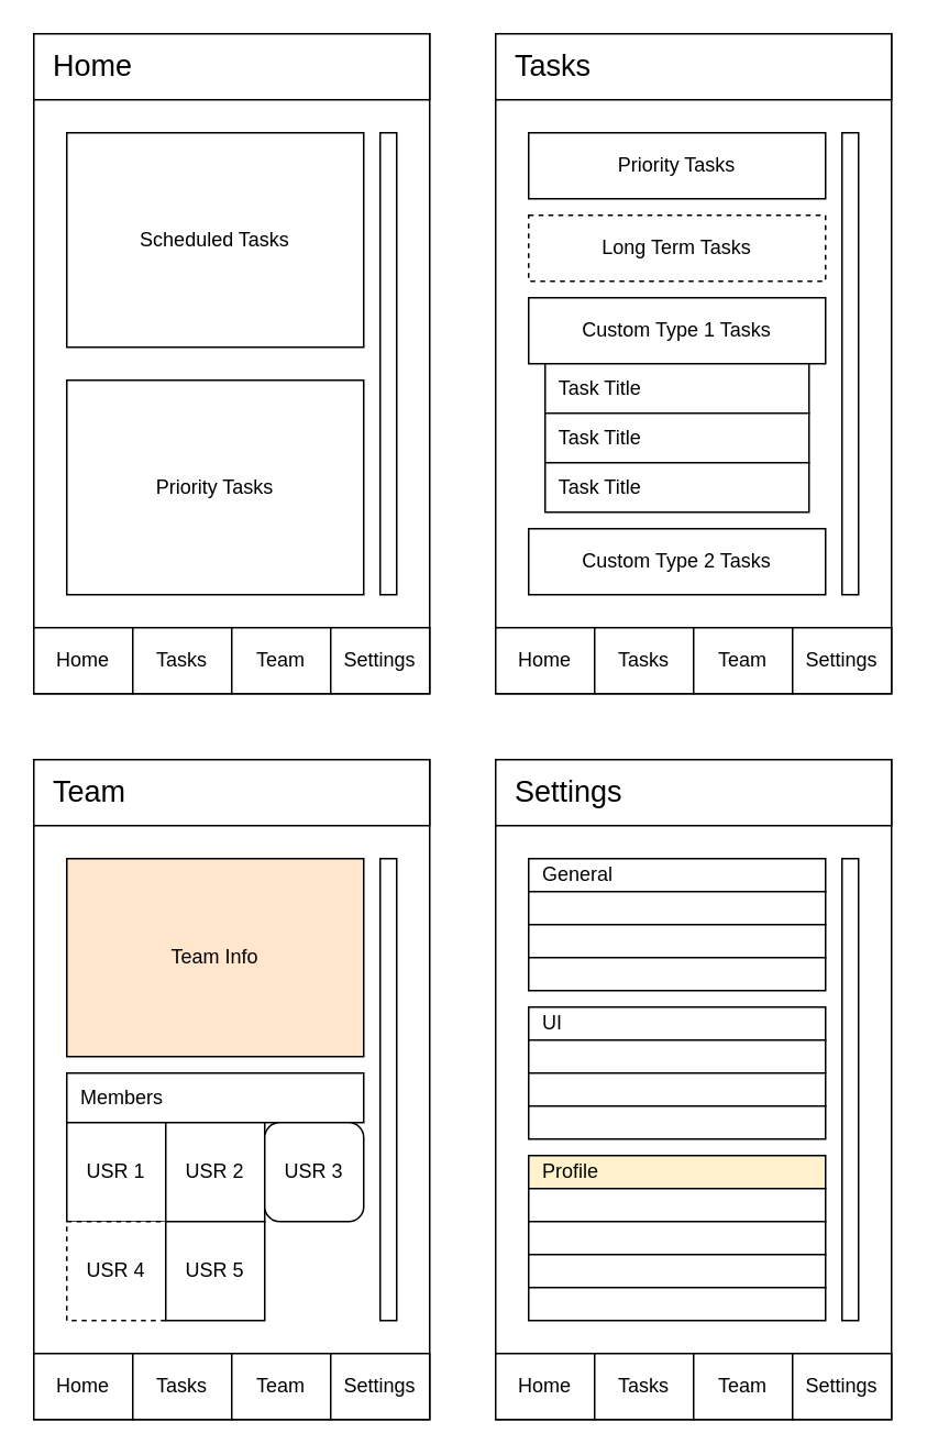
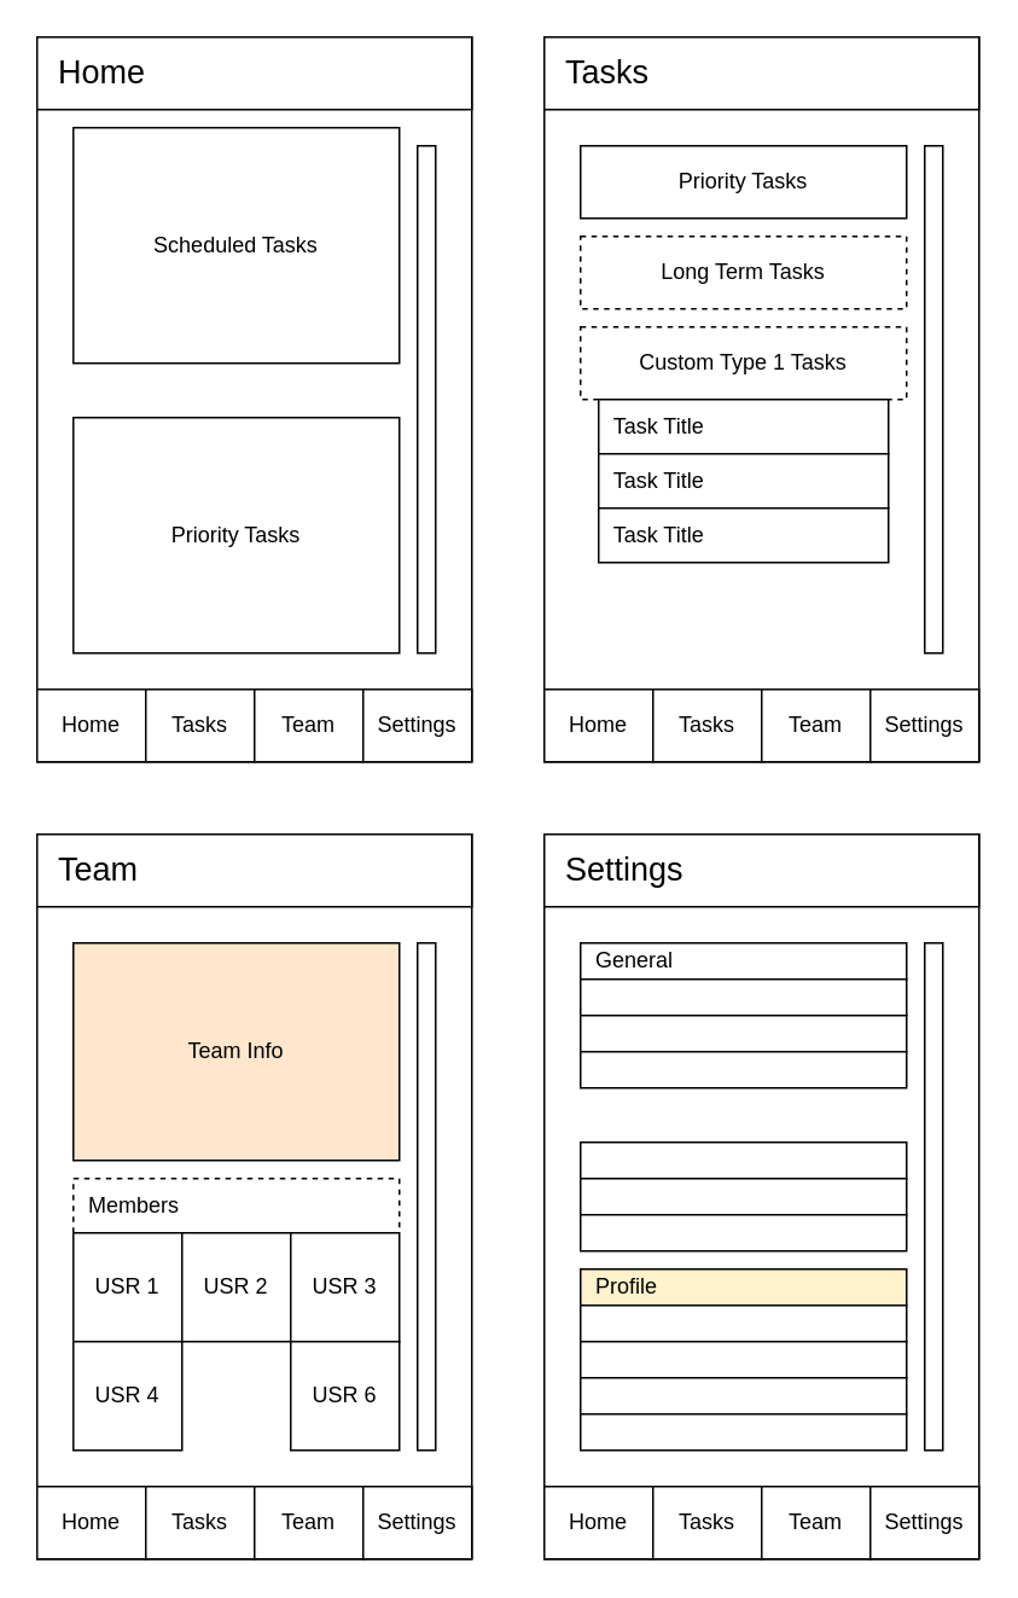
- <mxCell id="8" value="Scheduled Tasks" style="rounded=0;whiteSpace=wrap;html=1;" vertex="1" parent="1"><mxGeometry x="40" y="80" width="180" height="130" as="geometry" /></mxCell>
+ <mxCell id="8" value="Scheduled Tasks" style="rounded=0;whiteSpace=wrap;html=1;" vertex="1" parent="1"><mxGeometry x="40" y="70" width="180" height="130" as="geometry" /></mxCell>
- <mxCell id="20" value="Custom Type 1 Tasks" style="rounded=0;whiteSpace=wrap;html=1;" vertex="1" parent="1"><mxGeometry x="320" y="180" width="180" height="40" as="geometry" /></mxCell>
+ <mxCell id="20" value="Custom Type 1 Tasks" style="rounded=0;whiteSpace=wrap;html=1;dashed=1;" vertex="1" parent="1"><mxGeometry x="320" y="180" width="180" height="40" as="geometry" /></mxCell>
- <mxCell id="24" value="Custom Type 2 Tasks" style="rounded=0;whiteSpace=wrap;html=1;" vertex="1" parent="1"><mxGeometry x="320" y="320" width="180" height="40" as="geometry" /></mxCell>
- <mxCell id="46" value="&amp;nbsp; UI" style="rounded=0;whiteSpace=wrap;html=1;align=left;" vertex="1" parent="1"><mxGeometry x="320" y="610" width="180" height="20" as="geometry" /></mxCell>
- <mxCell id="31" value="&amp;nbsp; Members" style="rounded=0;whiteSpace=wrap;html=1;align=left;" vertex="1" parent="1"><mxGeometry x="40" y="650" width="180" height="30" as="geometry" /></mxCell>
+ <mxCell id="31" value="&amp;nbsp; Members" style="rounded=0;whiteSpace=wrap;html=1;align=left;dashed=1;" vertex="1" parent="1"><mxGeometry x="40" y="650" width="180" height="30" as="geometry" /></mxCell>
- <mxCell id="36" value="USR 3" style="whiteSpace=wrap;html=1;rounded=1;" vertex="1" parent="1"><mxGeometry x="160" y="680" width="60" height="60" as="geometry" /></mxCell>
+ <mxCell id="36" value="USR 3" style="rounded=0;whiteSpace=wrap;html=1;" vertex="1" parent="1"><mxGeometry x="160" y="680" width="60" height="60" as="geometry" /></mxCell>
- <mxCell id="37" value="USR 4" style="rounded=0;whiteSpace=wrap;html=1;dashed=1;" vertex="1" parent="1"><mxGeometry x="40" y="740" width="60" height="60" as="geometry" /></mxCell>
+ <mxCell id="37" value="USR 4" style="rounded=0;whiteSpace=wrap;html=1;" vertex="1" parent="1"><mxGeometry x="40" y="740" width="60" height="60" as="geometry" /></mxCell>
- <mxCell id="38" value="USR 5" style="rounded=0;whiteSpace=wrap;html=1;" vertex="1" parent="1"><mxGeometry x="100" y="740" width="60" height="60" as="geometry" /></mxCell>
+ <mxCell id="39" value="USR 6" style="rounded=0;whiteSpace=wrap;html=1;" vertex="1" parent="1"><mxGeometry x="160" y="740" width="60" height="60" as="geometry" /></mxCell>
